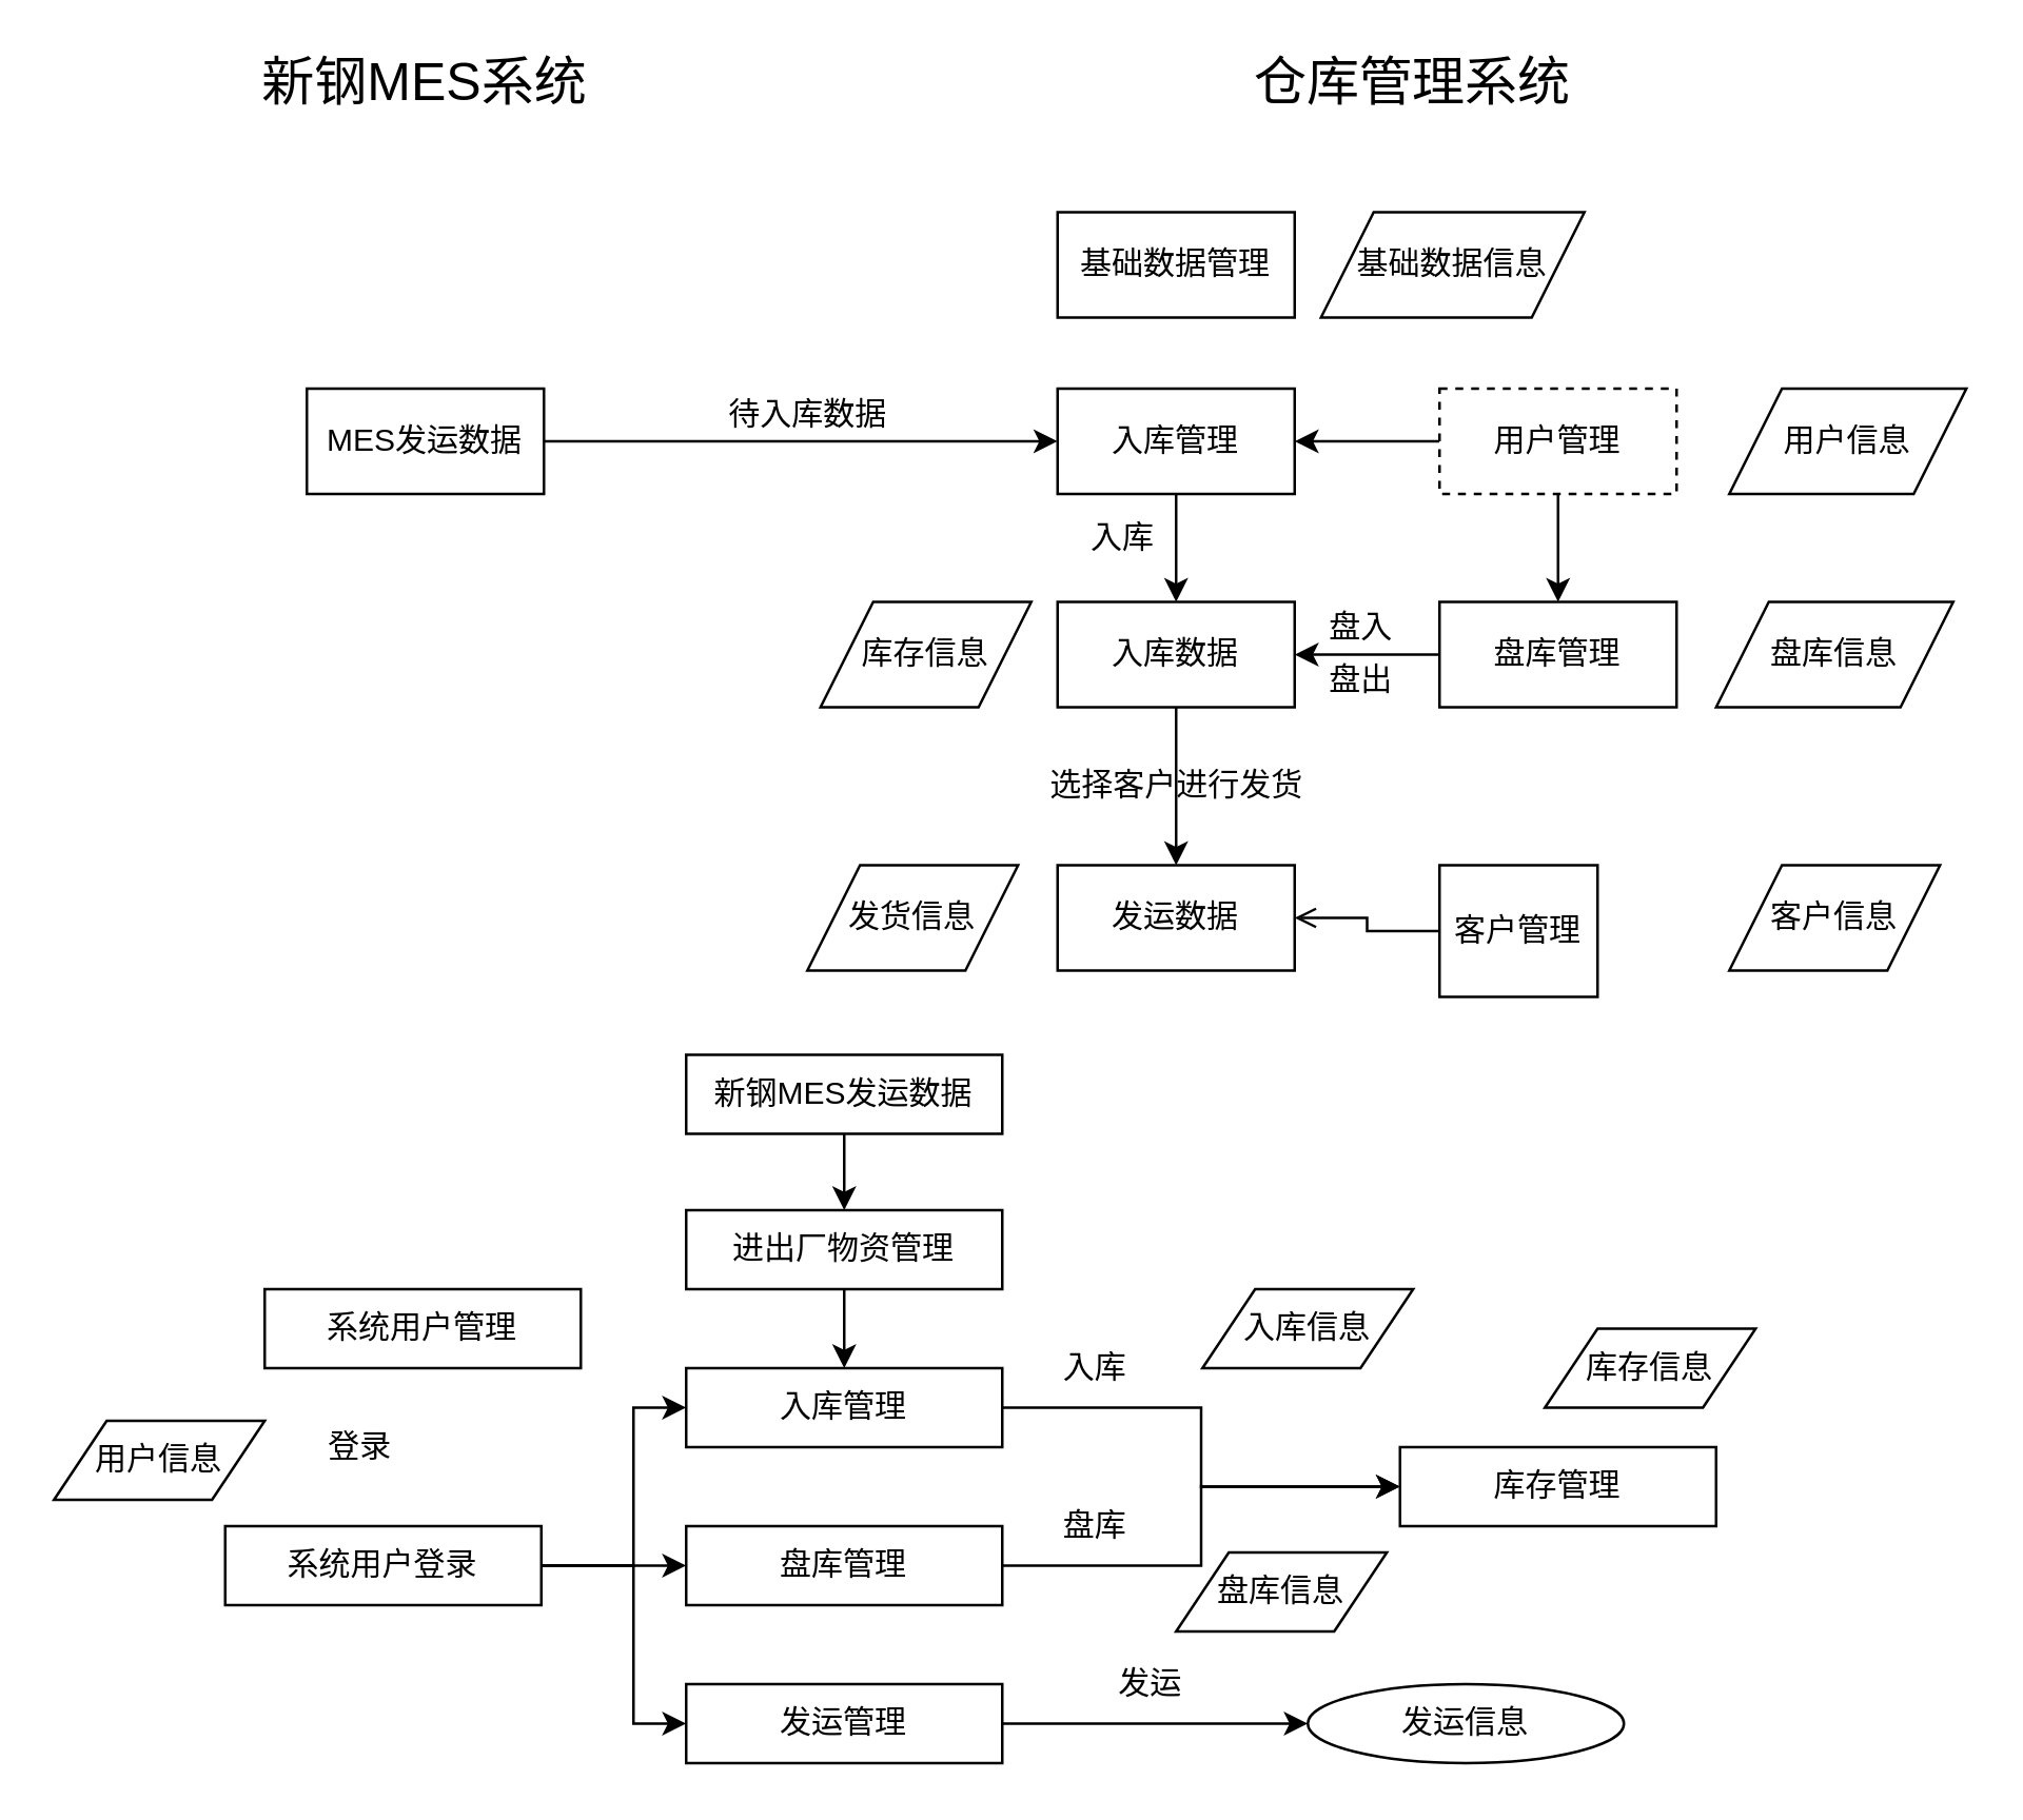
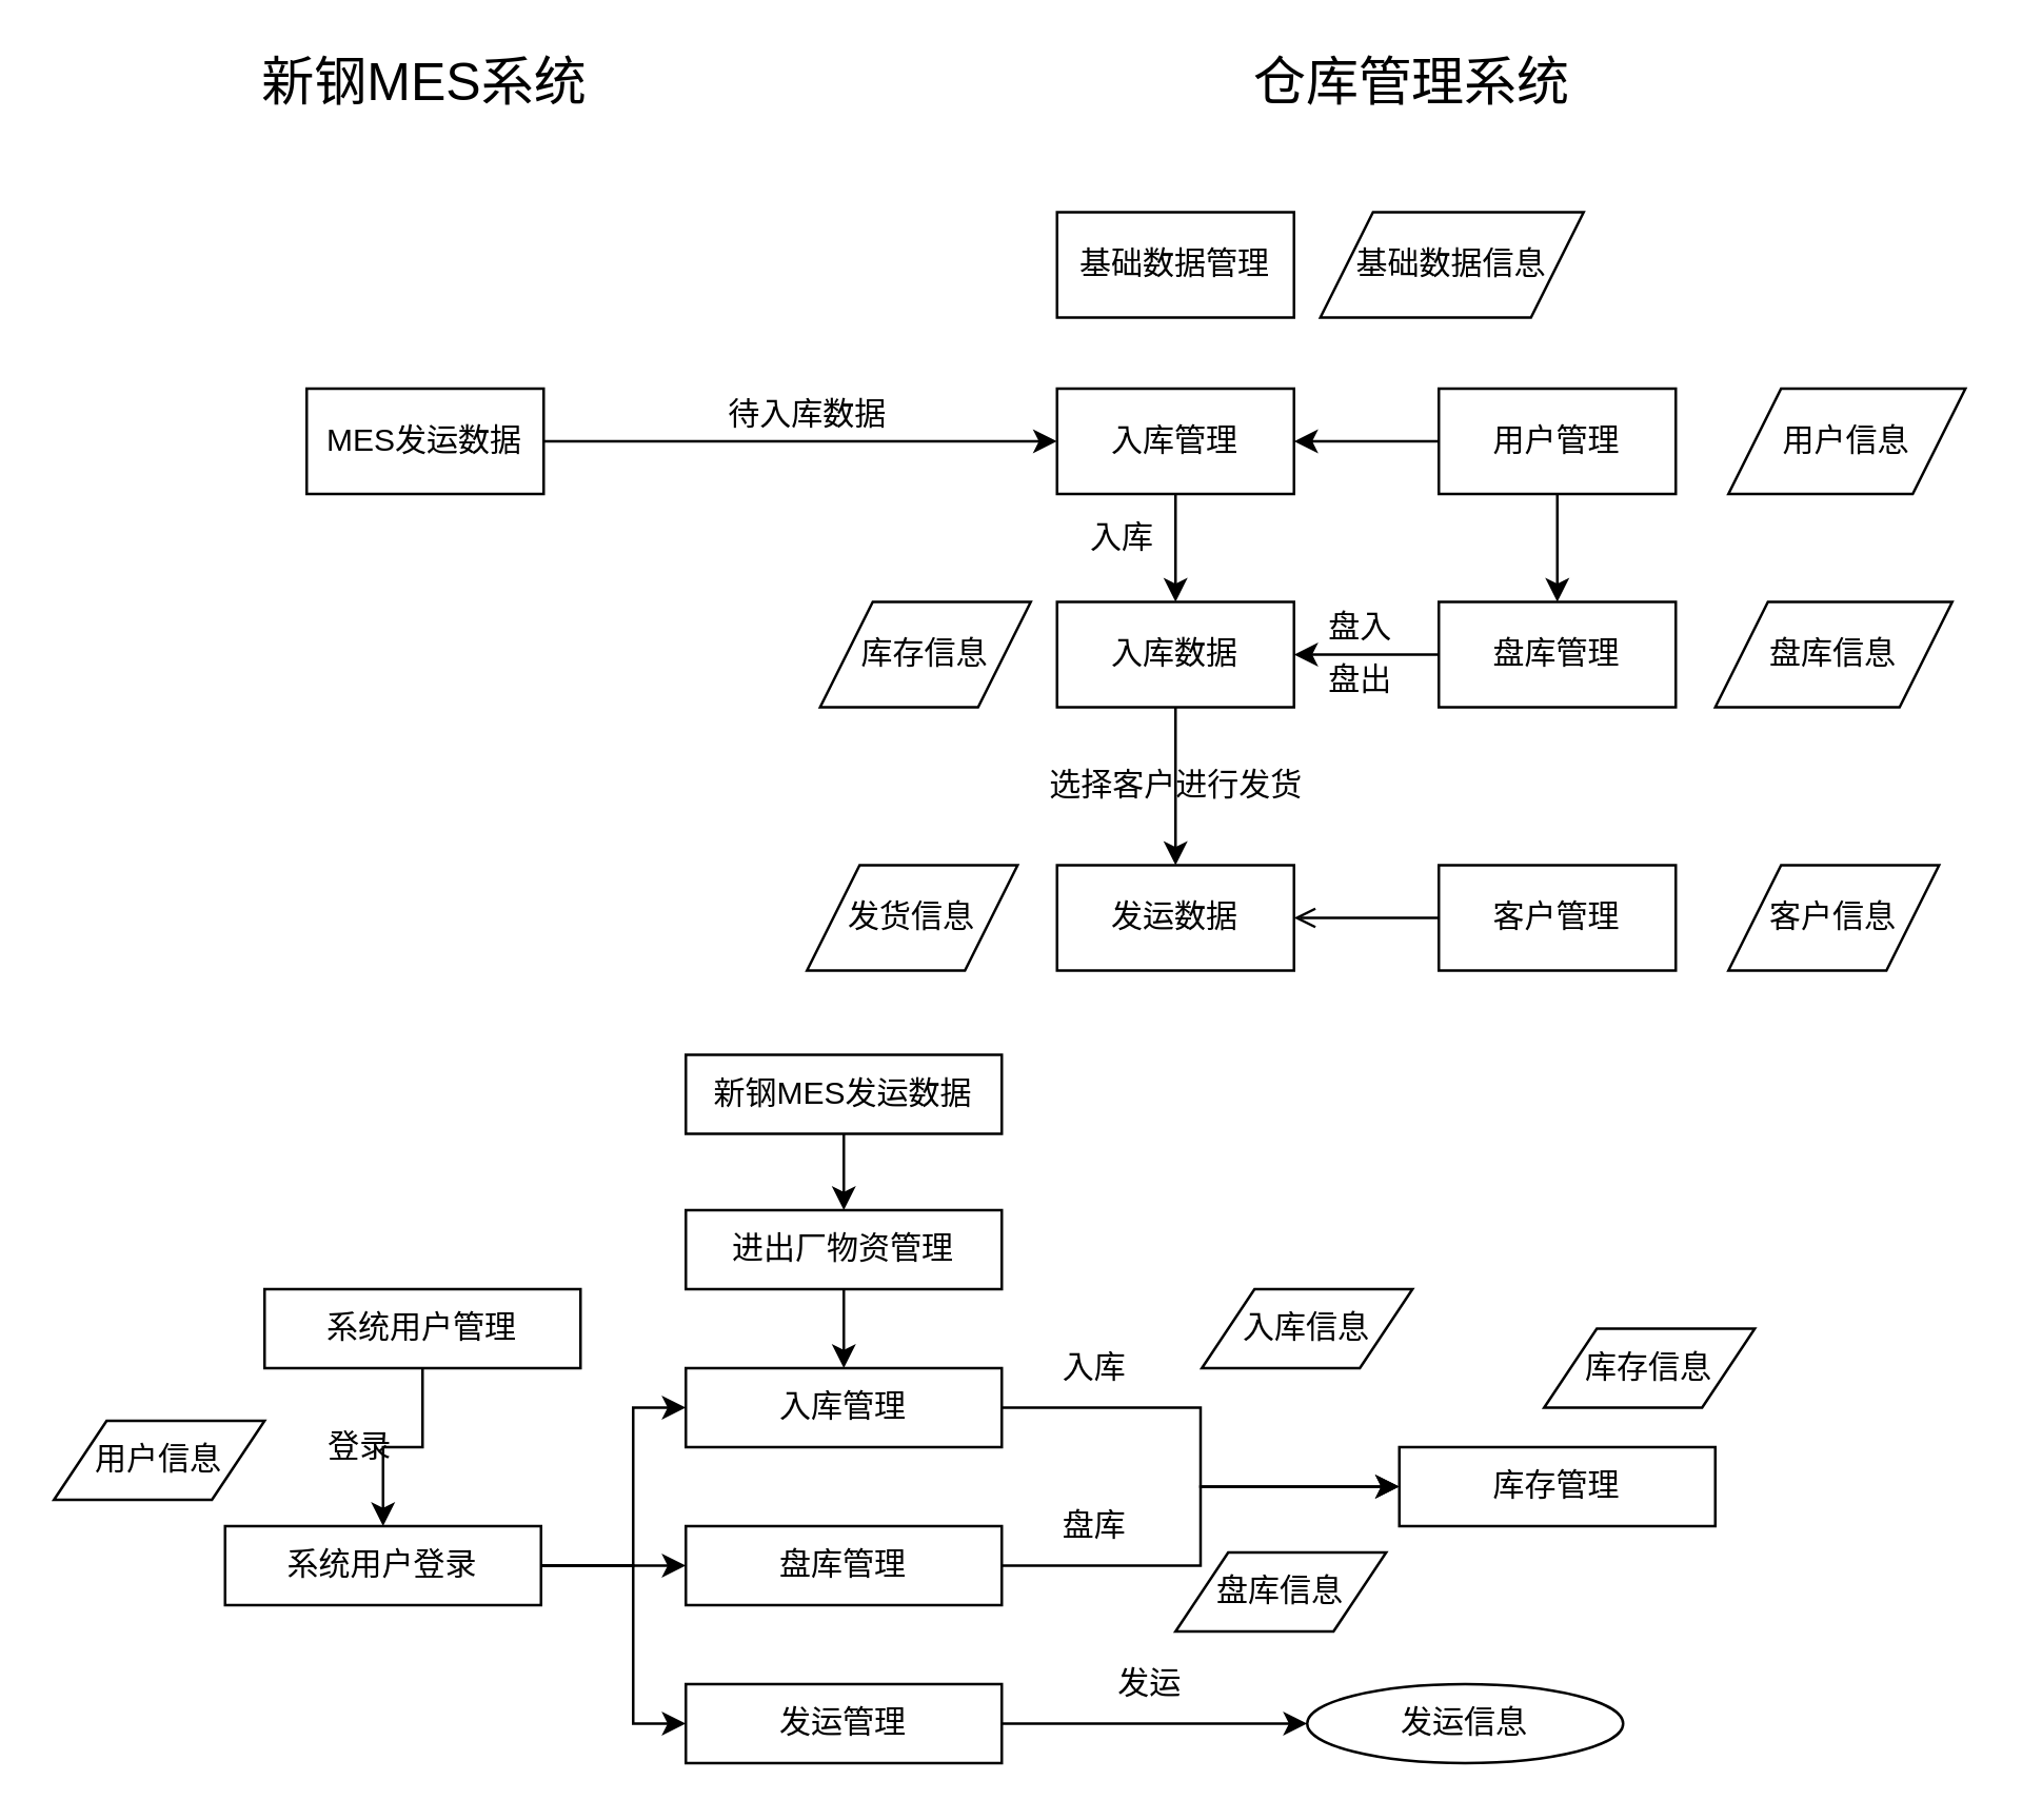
- <mxCell id="24" value="用户管理" style="rounded=0;whiteSpace=wrap;html=1;dashed=1;" vertex="1" parent="1"><mxGeometry x="546" y="147" width="90" height="40" as="geometry" /></mxCell>
+ <mxCell id="24" value="用户管理" style="rounded=0;whiteSpace=wrap;html=1;" vertex="1" parent="1"><mxGeometry x="546" y="147" width="90" height="40" as="geometry" /></mxCell>
- <mxCell id="18" value="客户管理" style="rounded=0;whiteSpace=wrap;html=1;" vertex="1" parent="1"><mxGeometry x="546" y="328" width="60" height="50" as="geometry" /></mxCell>
+ <mxCell id="18" value="客户管理" style="rounded=0;whiteSpace=wrap;html=1;" vertex="1" parent="1"><mxGeometry x="546" y="328" width="90" height="40" as="geometry" /></mxCell>
+ <mxCell id="45" value="" style="edgeStyle=orthogonalEdgeStyle;rounded=0;orthogonalLoop=1;jettySize=auto;html=1;" edge="1" parent="1" source="46" target="33"><mxGeometry relative="1" as="geometry" /></mxCell>
